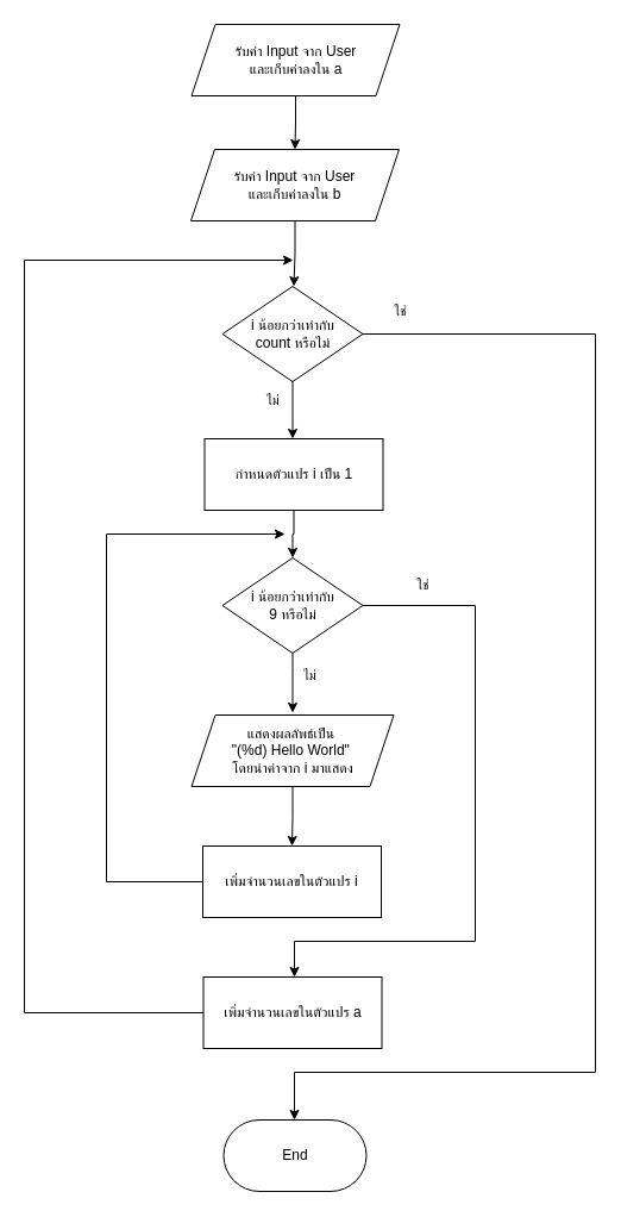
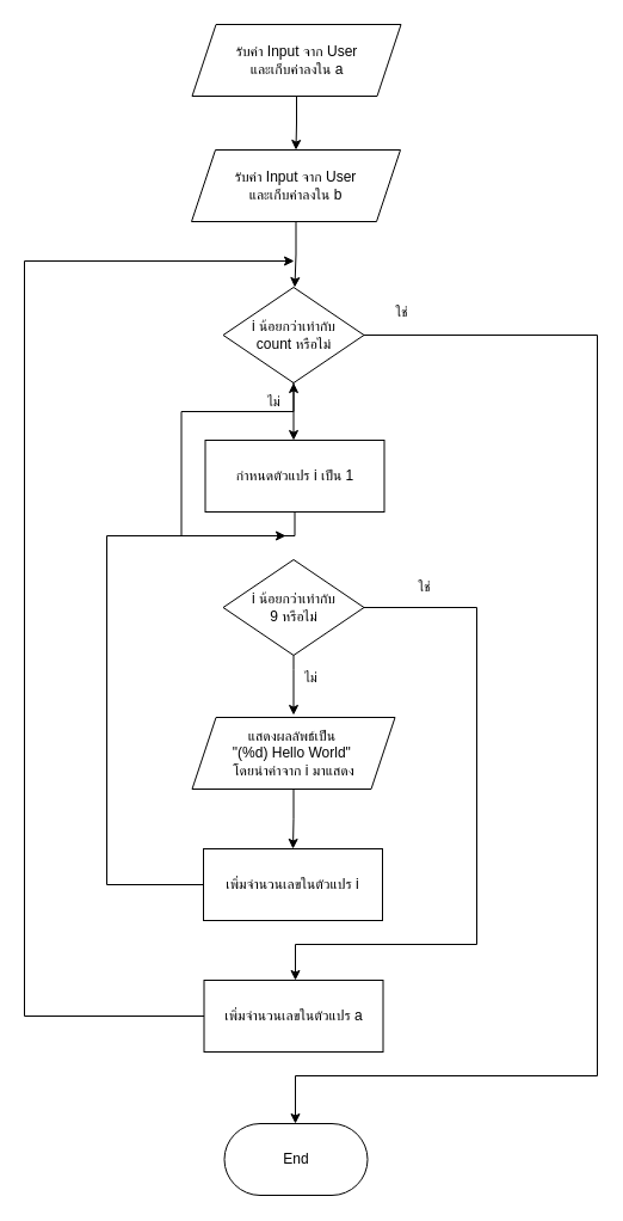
- <mxCell id="12" style="edgeStyle=orthogonalEdgeStyle;rounded=0;orthogonalLoop=1;jettySize=auto;html=1;exitX=0.5;exitY=1;exitDx=0;exitDy=0;entryX=0.5;entryY=0;entryDx=0;entryDy=0;" edge="1" parent="1" source="13" target="18"><mxGeometry relative="1" as="geometry" /></mxCell>
+ <mxCell id="12" style="edgeStyle=orthogonalEdgeStyle;rounded=0;orthogonalLoop=1;jettySize=auto;html=1;exitX=0.5;exitY=1;exitDx=0;exitDy=0;" edge="1" parent="1" source="13" target="8"><mxGeometry relative="1" as="geometry" /></mxCell>
